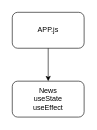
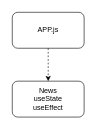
- <mxCell id="4" value="" style="endArrow=classic;html=1;exitX=0.5;exitY=1;exitDx=0;exitDy=0;entryX=0.5;entryY=0;entryDx=0;entryDy=0;" edge="1" parent="1" source="2" target="3"><mxGeometry width="50" height="50" relative="1" as="geometry"><mxPoint x="80" y="205" as="sourcePoint" /><mxPoint x="130" y="155" as="targetPoint" /></mxGeometry></mxCell>
+ <mxCell id="4" value="" style="endArrow=classic;html=1;exitX=0.5;exitY=1;exitDx=0;exitDy=0;entryX=0.5;entryY=0;entryDx=0;entryDy=0;dashed=1;" edge="1" parent="1" source="2" target="3"><mxGeometry width="50" height="50" relative="1" as="geometry"><mxPoint x="80" y="205" as="sourcePoint" /><mxPoint x="130" y="155" as="targetPoint" /></mxGeometry></mxCell>
